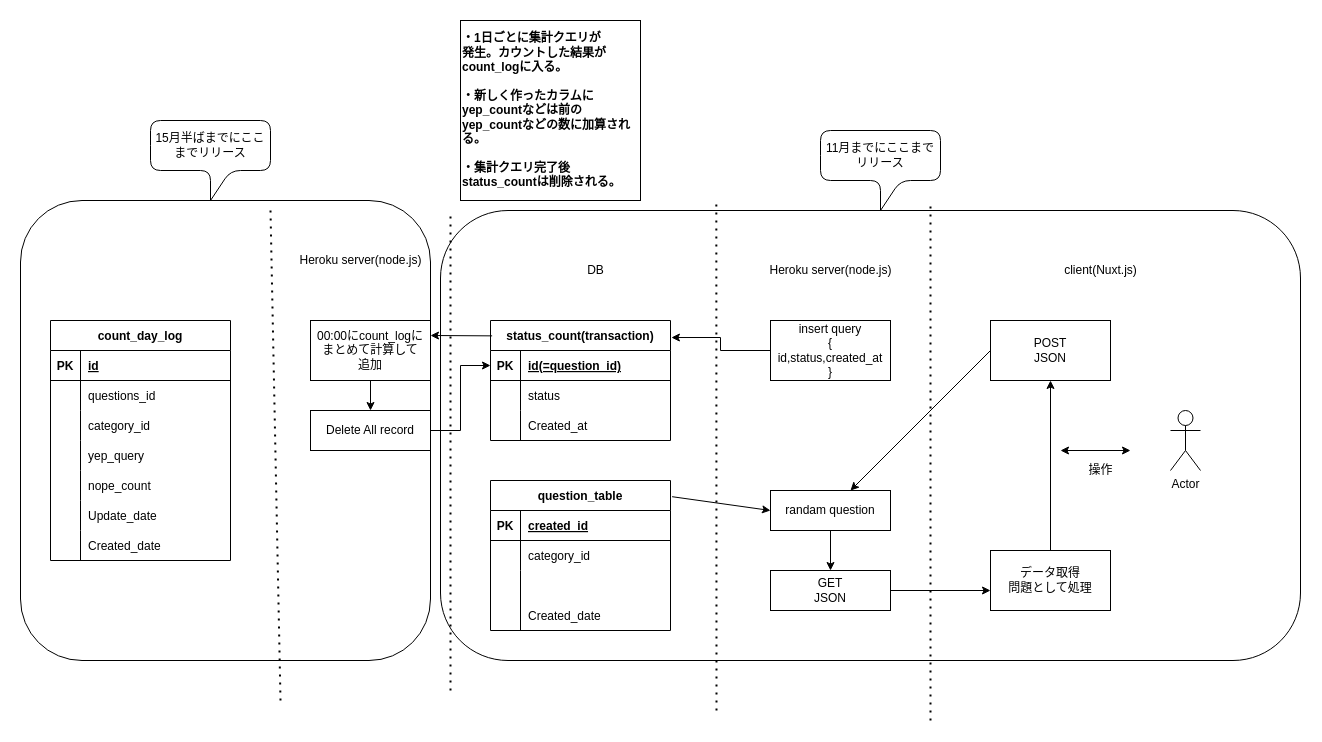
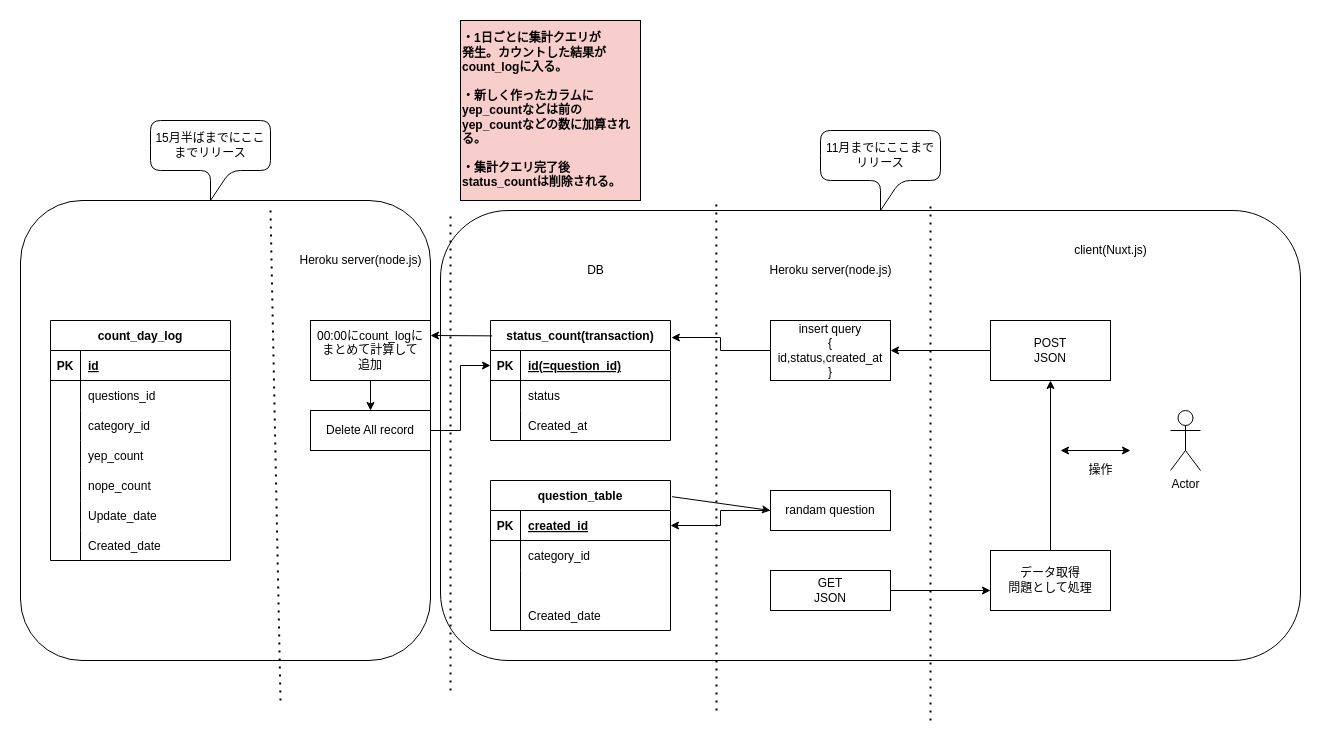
- <mxCell id="13" value="・1日ごとに集計クエリが&lt;br&gt;発生。カウントした結果が&lt;br&gt;count_logに入る。&lt;br&gt;&lt;br&gt;・新しく作ったカラムに&lt;br&gt;yep_countなどは前の&lt;br&gt;yep_countなどの数に加算される。&lt;br&gt;&lt;br&gt;・集計クエリ完了後&lt;br&gt;status_countは削除される。" style="whiteSpace=wrap;html=1;fontStyle=1;startSize=30;align=left;" parent="1" vertex="1"><mxGeometry x="460" y="20" width="180" height="180" as="geometry" /></mxCell>
+ <mxCell id="13" value="・1日ごとに集計クエリが&lt;br&gt;発生。カウントした結果が&lt;br&gt;count_logに入る。&lt;br&gt;&lt;br&gt;・新しく作ったカラムに&lt;br&gt;yep_countなどは前の&lt;br&gt;yep_countなどの数に加算される。&lt;br&gt;&lt;br&gt;・集計クエリ完了後&lt;br&gt;status_countは削除される。" style="whiteSpace=wrap;html=1;fontStyle=1;startSize=30;align=left;fillColor=#f8cecc;" parent="1" vertex="1"><mxGeometry x="460" y="20" width="180" height="180" as="geometry" /></mxCell>
- <mxCell id="53" value="client(Nuxt.js)" style="text;html=1;align=center;verticalAlign=middle;resizable=0;points=[];autosize=1;strokeColor=none;" parent="1" vertex="1"><mxGeometry x="1055" y="260" width="90" height="20" as="geometry" /></mxCell>
+ <mxCell id="53" value="client(Nuxt.js)" style="text;html=1;align=center;verticalAlign=middle;resizable=0;points=[];autosize=1;strokeColor=none;" parent="1" vertex="1"><mxGeometry x="1065" y="240" width="90" height="20" as="geometry" /></mxCell>
- <mxCell id="59" value="" style="endArrow=classic;html=1;exitX=0;exitY=0.5;exitDx=0;exitDy=0;" parent="1" source="48" target="61" edge="1"><mxGeometry width="50" height="50" relative="1" as="geometry"><mxPoint x="870" y="420" as="sourcePoint" /><mxPoint x="920" y="370" as="targetPoint" /></mxGeometry></mxCell>
+ <mxCell id="59" value="" style="endArrow=classic;html=1;exitX=0;exitY=0.5;exitDx=0;exitDy=0;entryX=1;entryY=0.5;entryDx=0;entryDy=0;" parent="1" source="48" target="55" edge="1"><mxGeometry width="50" height="50" relative="1" as="geometry"><mxPoint x="870" y="420" as="sourcePoint" /><mxPoint x="920" y="370" as="targetPoint" /></mxGeometry></mxCell>
- <mxCell id="38" value="yep_query" style="shape=partialRectangle;connectable=0;fillColor=none;top=0;left=0;bottom=0;right=0;align=left;spacingLeft=6;overflow=hidden;" parent="36" vertex="1"><mxGeometry x="30" width="150" height="30" as="geometry" /></mxCell>
+ <mxCell id="38" value="yep_count" style="shape=partialRectangle;connectable=0;fillColor=none;top=0;left=0;bottom=0;right=0;align=left;spacingLeft=6;overflow=hidden;" parent="36" vertex="1"><mxGeometry x="30" width="150" height="30" as="geometry" /></mxCell>
- <mxCell id="60" value="" style="edgeStyle=orthogonalEdgeStyle;rounded=0;orthogonalLoop=1;jettySize=auto;html=1;" parent="1" source="61" target="62" edge="1"><mxGeometry relative="1" as="geometry" /></mxCell>
+ <mxCell id="60" value="" style="edgeStyle=orthogonalEdgeStyle;rounded=0;orthogonalLoop=1;jettySize=auto;html=1;" parent="1" source="61" target="17" edge="1"><mxGeometry relative="1" as="geometry" /></mxCell>
